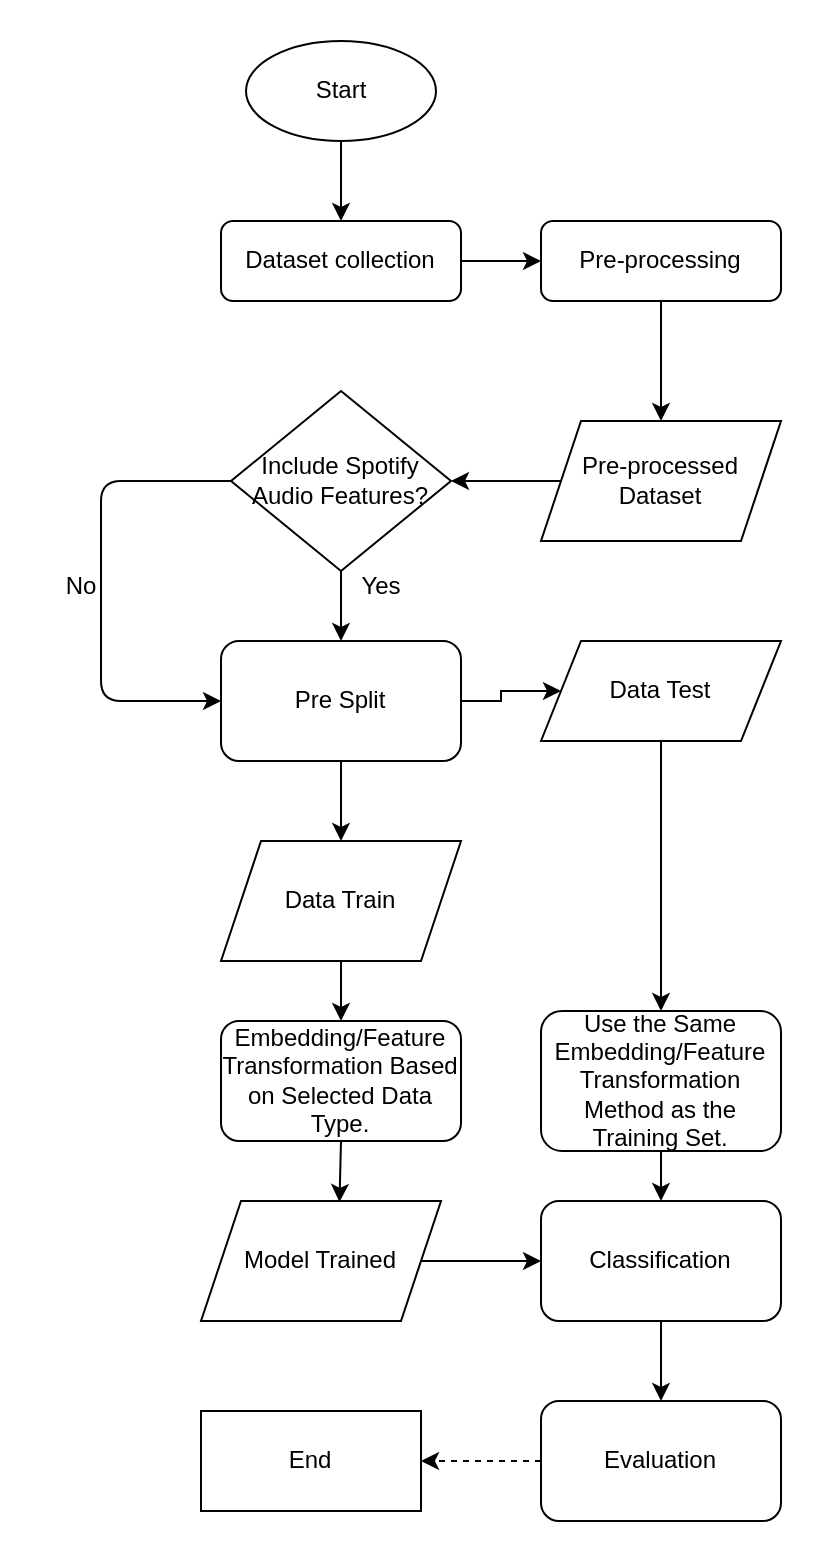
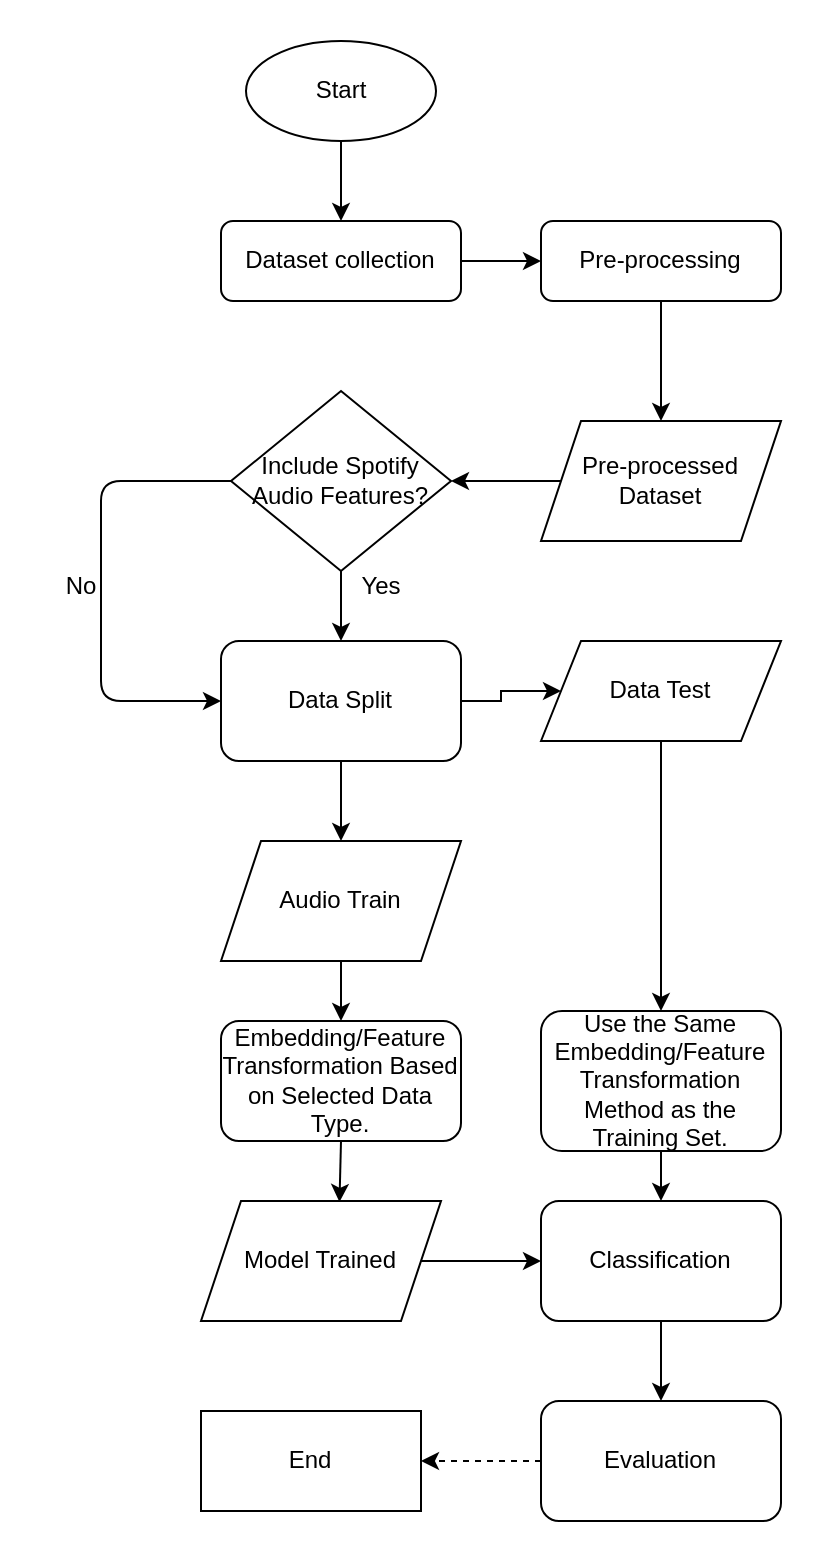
- <mxCell id="29" value="Pre Split" style="rounded=1;whiteSpace=wrap;html=1;" vertex="1" parent="1"><mxGeometry x="110" y="320" width="120" height="60" as="geometry" /></mxCell>
+ <mxCell id="29" value="Data Split" style="rounded=1;whiteSpace=wrap;html=1;" vertex="1" parent="1"><mxGeometry x="110" y="320" width="120" height="60" as="geometry" /></mxCell>
- <mxCell id="11" value="Data Train" style="shape=parallelogram;perimeter=parallelogramPerimeter;whiteSpace=wrap;html=1;fixedSize=1;" vertex="1" parent="1"><mxGeometry x="110" y="420" width="120" height="60" as="geometry" /></mxCell>
+ <mxCell id="11" value="Audio Train" style="shape=parallelogram;perimeter=parallelogramPerimeter;whiteSpace=wrap;html=1;fixedSize=1;" vertex="1" parent="1"><mxGeometry x="110" y="420" width="120" height="60" as="geometry" /></mxCell>
